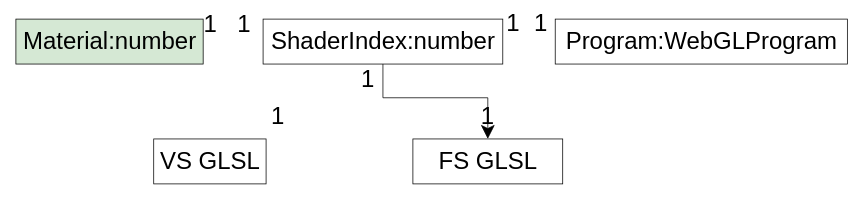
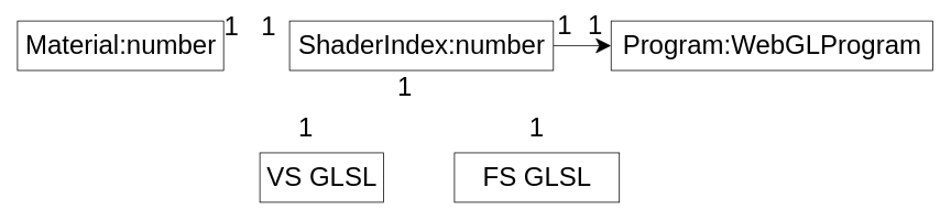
- <mxCell id="2" value="Material:number" style="html=1;fontSize=32;fillColor=#d5e8d4;" parent="1" vertex="1"><mxGeometry x="20" y="25" width="250" height="60" as="geometry" /></mxCell>
+ <mxCell id="2" value="Material:number" style="html=1;fontSize=32;" parent="1" vertex="1"><mxGeometry x="20" y="25" width="250" height="60" as="geometry" /></mxCell>
- <mxCell id="3" style="edgeStyle=orthogonalEdgeStyle;rounded=0;orthogonalLoop=1;jettySize=auto;html=1;entryX=0.5;entryY=0;entryDx=0;entryDy=0;startSize=16;endSize=16;" parent="1" source="4" target="11" edge="1"><mxGeometry relative="1" as="geometry" /></mxCell>
+ <mxCell id="3" style="edgeStyle=orthogonalEdgeStyle;rounded=0;orthogonalLoop=1;jettySize=auto;html=1;startSize=16;endSize=16;" parent="1" source="4" target="5" edge="1"><mxGeometry relative="1" as="geometry" /></mxCell>
- <mxCell id="10" value="VS GLSL" style="html=1;fontSize=32;" parent="1" vertex="1"><mxGeometry x="204" y="185" width="150" height="60" as="geometry" /></mxCell>
+ <mxCell id="10" value="VS GLSL" style="html=1;fontSize=32;" parent="1" vertex="1"><mxGeometry x="314" y="185" width="150" height="60" as="geometry" /></mxCell>
